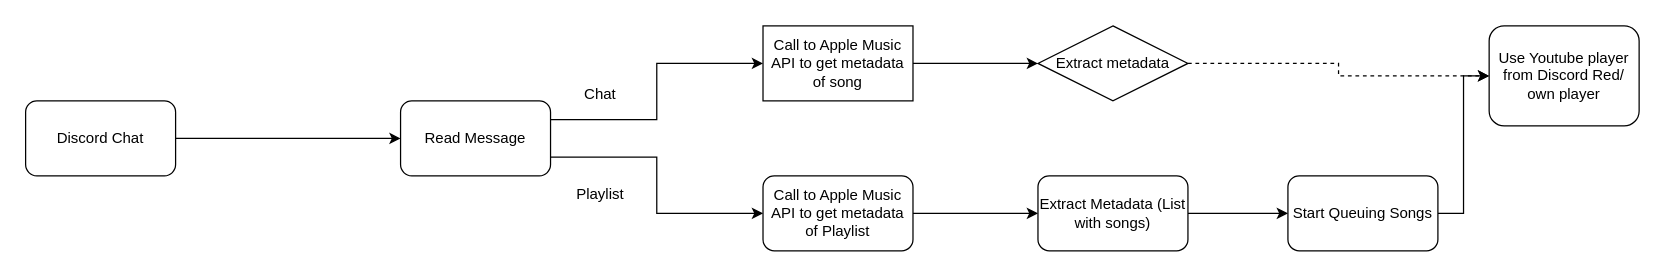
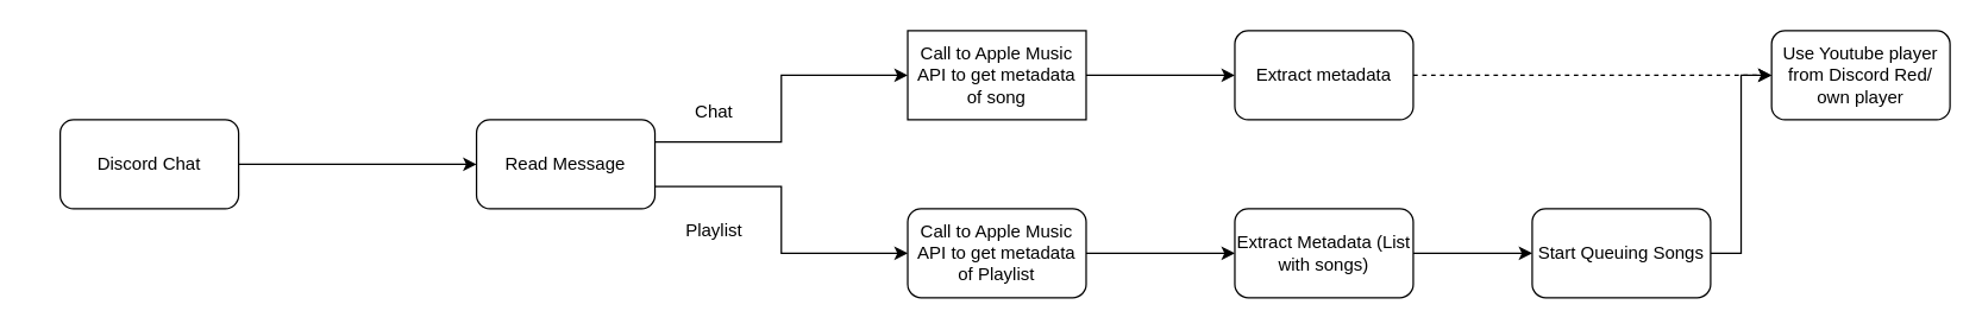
- <mxCell id="15" value="Extract metadata" style="rhombus;whiteSpace=wrap;html=1;fontColor=default;strokeColor=default;fillColor=default;" vertex="1" parent="1"><mxGeometry x="830" y="20" width="120" height="60" as="geometry" /></mxCell>
+ <mxCell id="15" value="Extract metadata" style="rounded=1;whiteSpace=wrap;html=1;fontColor=default;strokeColor=default;fillColor=default;" vertex="1" parent="1"><mxGeometry x="830" y="20" width="120" height="60" as="geometry" /></mxCell>
- <mxCell id="13" value="Use Youtube player from Discord Red/ own player" style="rounded=1;whiteSpace=wrap;html=1;fontColor=default;strokeColor=default;fillColor=default;" vertex="1" parent="1"><mxGeometry x="1191" y="20" width="120" height="80" as="geometry" /></mxCell>
+ <mxCell id="13" value="Use Youtube player from Discord Red/ own player" style="rounded=1;whiteSpace=wrap;html=1;fontColor=default;strokeColor=default;fillColor=default;" vertex="1" parent="1"><mxGeometry x="1191" y="20" width="120" height="60" as="geometry" /></mxCell>
- <mxCell id="3" value="Discord Chat" style="rounded=1;whiteSpace=wrap;html=1;fontColor=default;fillColor=default;strokeColor=default;" vertex="1" parent="1"><mxGeometry x="20" y="80" width="120" height="60" as="geometry" /></mxCell>
+ <mxCell id="3" value="Discord Chat" style="rounded=1;whiteSpace=wrap;html=1;fontColor=default;fillColor=default;strokeColor=default;" vertex="1" parent="1"><mxGeometry x="40" y="80" width="120" height="60" as="geometry" /></mxCell>
